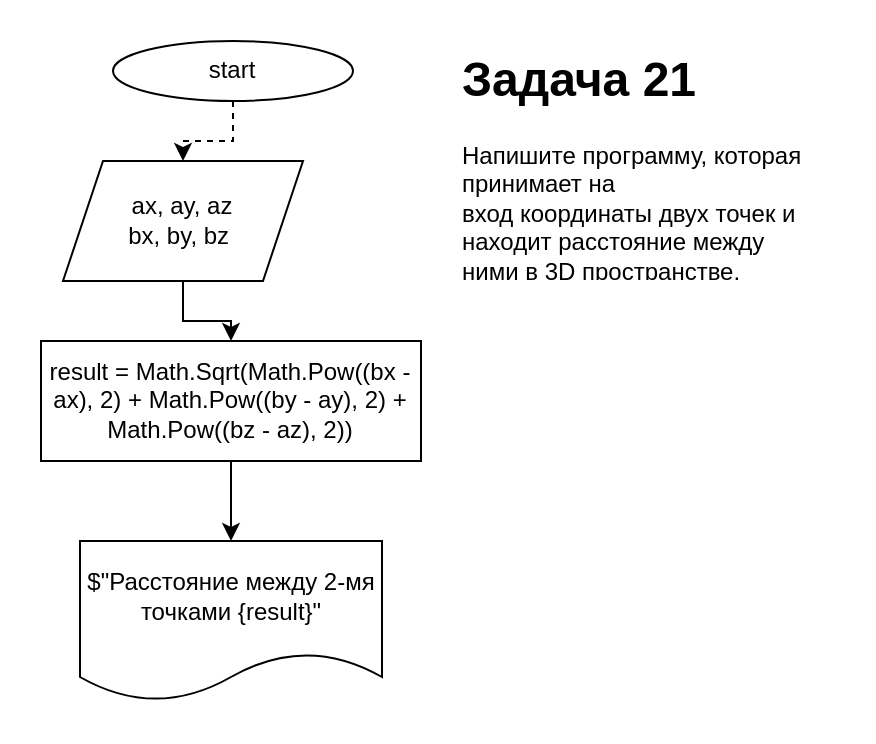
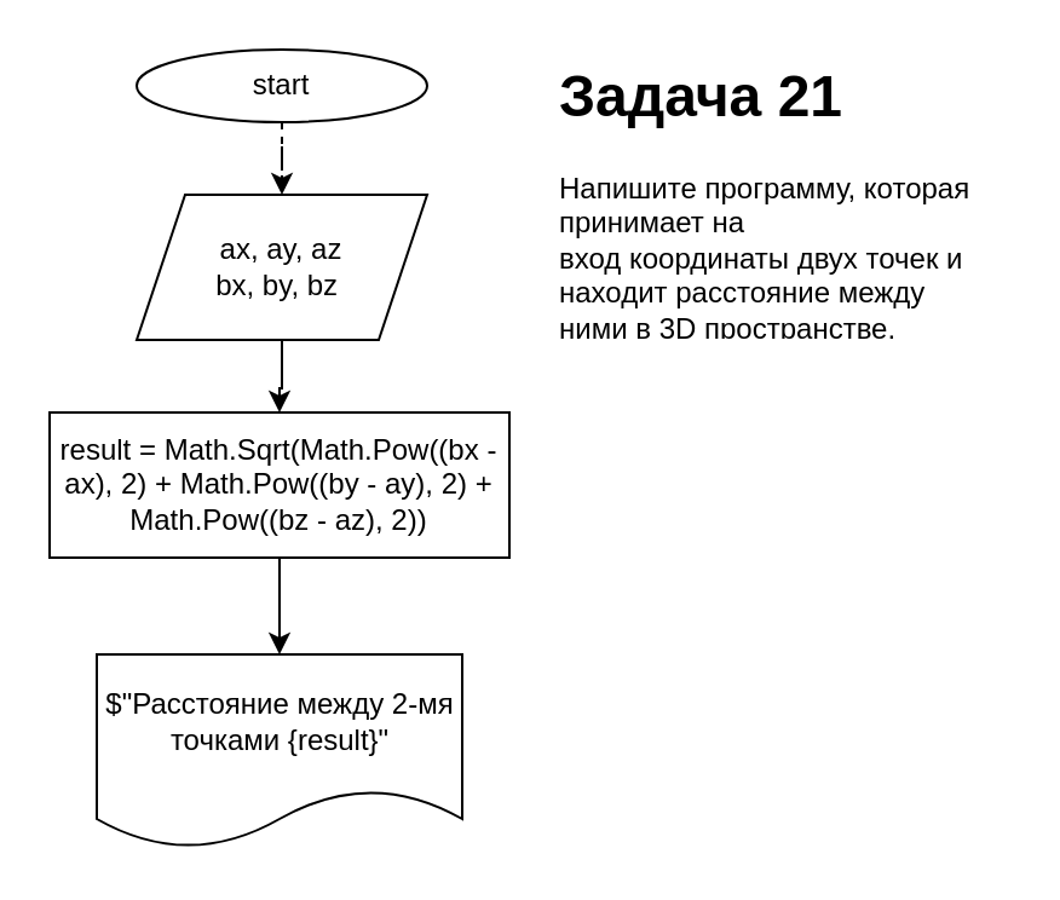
- <mxCell id="5" value="ax, ay, az&lt;br&gt;bx, by, bz&amp;nbsp;" style="shape=parallelogram;perimeter=parallelogramPerimeter;whiteSpace=wrap;html=1;fixedSize=1;" vertex="1" parent="1"><mxGeometry x="31" y="80" width="120" height="60" as="geometry" /></mxCell>
+ <mxCell id="5" value="ax, ay, az&lt;br&gt;bx, by, bz&amp;nbsp;" style="shape=parallelogram;perimeter=parallelogramPerimeter;whiteSpace=wrap;html=1;fixedSize=1;" vertex="1" parent="1"><mxGeometry x="56" y="80" width="120" height="60" as="geometry" /></mxCell>
